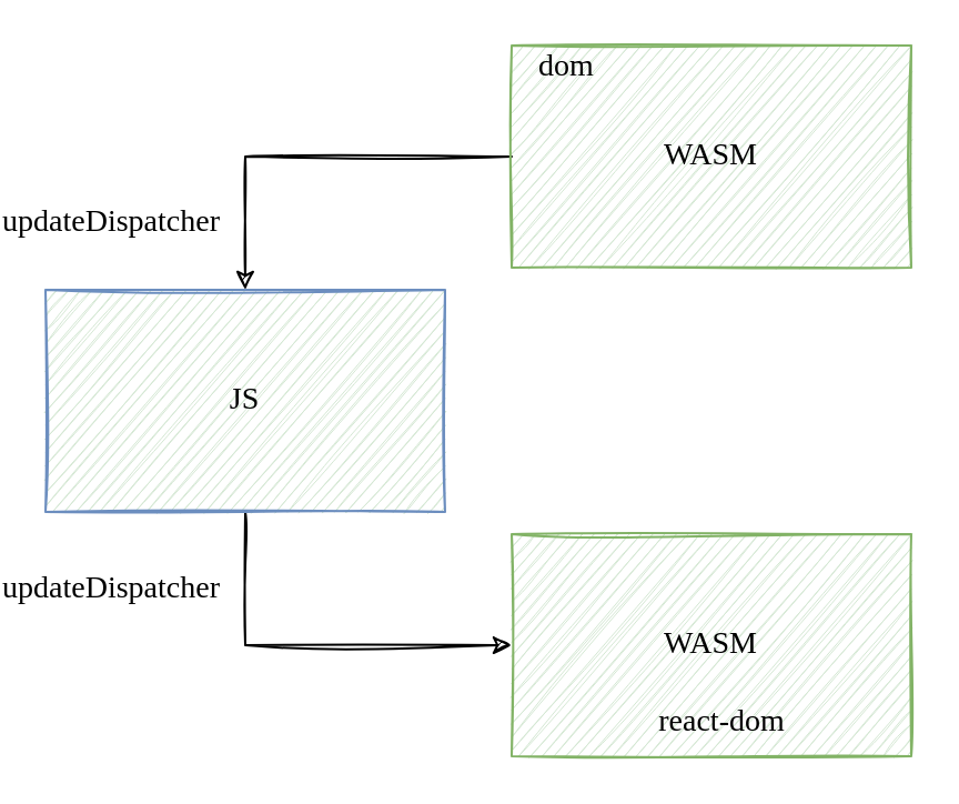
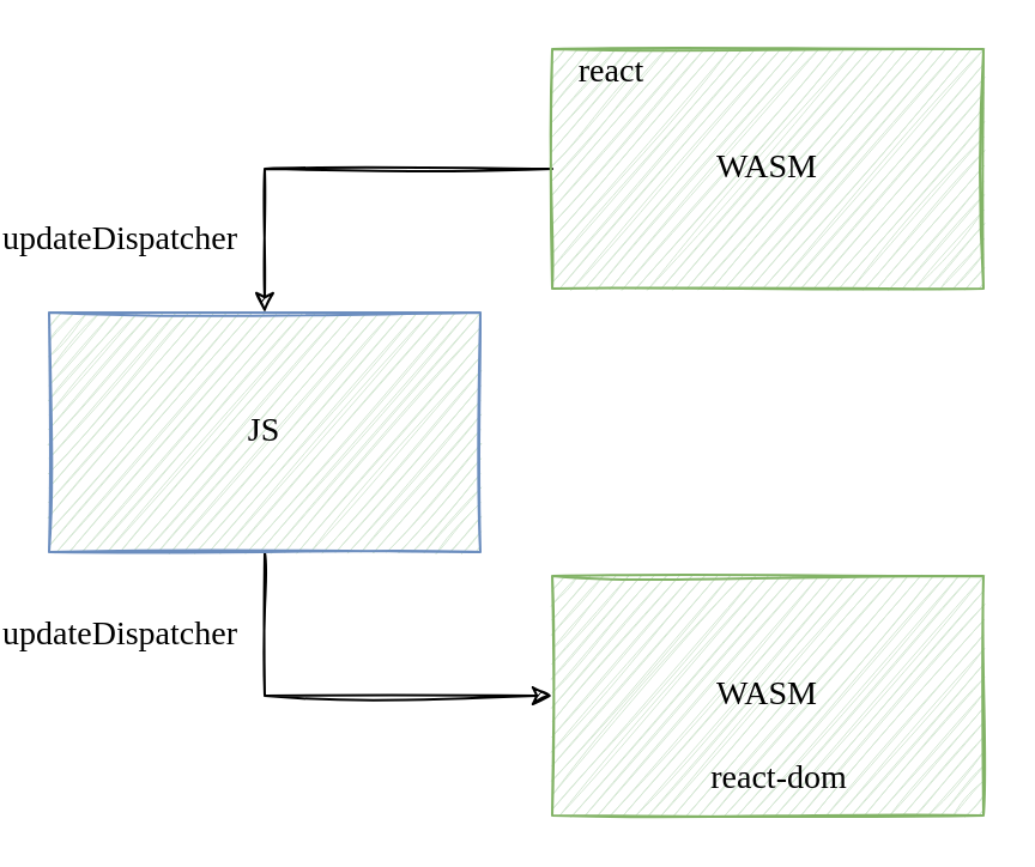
- <mxCell id="7" value="dom" style="text;html=1;strokeColor=none;fillColor=none;align=center;verticalAlign=middle;whiteSpace=wrap;rounded=0;fontSize=14;fontFamily=Comic Sans MS;sketch=1;" vertex="1" parent="1"><mxGeometry x="230" y="20" width="50" height="20" as="geometry" /></mxCell>
+ <mxCell id="7" value="react" style="text;html=1;strokeColor=none;fillColor=none;align=center;verticalAlign=middle;whiteSpace=wrap;rounded=0;fontSize=14;fontFamily=Comic Sans MS;sketch=1;" vertex="1" parent="1"><mxGeometry x="230" y="20" width="50" height="20" as="geometry" /></mxCell>
